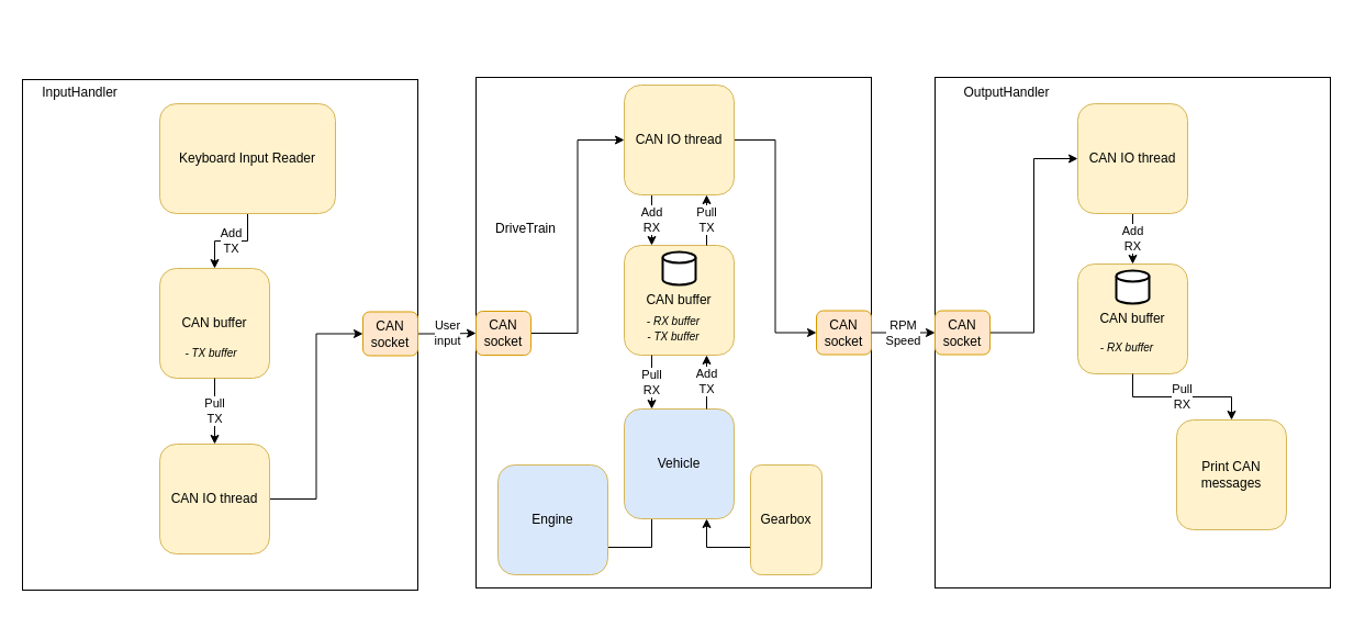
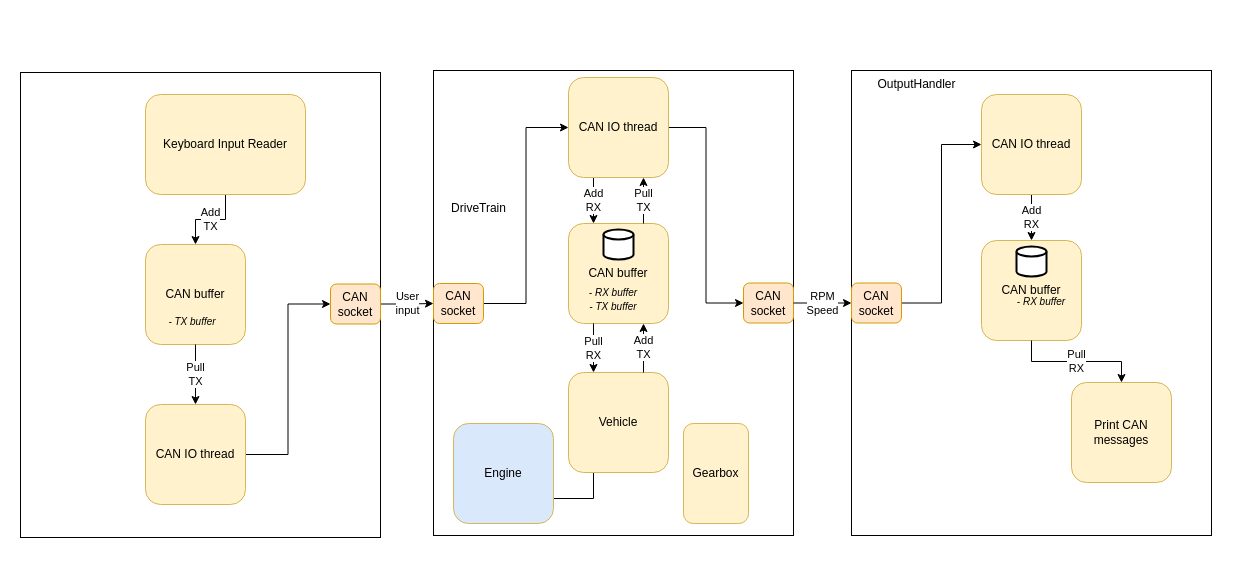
- <mxCell id="37" value="InputHandler" style="text;html=1;align=center;verticalAlign=middle;resizable=0;points=[];autosize=1;" parent="1" vertex="1"><mxGeometry x="21.997" y="74" width="100" height="20" as="geometry" /></mxCell>
- <mxCell id="35" value="&lt;div&gt;&lt;font style=&quot;font-size: 10px&quot;&gt;&lt;i&gt;- RX buffer&lt;br&gt;&lt;/i&gt;&lt;/font&gt;&lt;/div&gt;&lt;div&gt;&lt;font style=&quot;font-size: 10px&quot;&gt;&lt;i&gt;&lt;br&gt;&lt;/i&gt;&lt;/font&gt;&lt;/div&gt;" style="text;html=1;strokeColor=none;fillColor=none;align=center;verticalAlign=middle;whiteSpace=wrap;rounded=0;" vertex="1" parent="32"><mxGeometry x="10" y="73" width="70" height="20" as="geometry" /></mxCell>
+ <mxCell id="35" value="&lt;div&gt;&lt;font style=&quot;font-size: 10px&quot;&gt;&lt;i&gt;- RX buffer&lt;br&gt;&lt;/i&gt;&lt;/font&gt;&lt;/div&gt;&lt;div&gt;&lt;font style=&quot;font-size: 10px&quot;&gt;&lt;i&gt;&lt;br&gt;&lt;/i&gt;&lt;/font&gt;&lt;/div&gt;" style="text;html=1;strokeColor=none;fillColor=none;align=center;verticalAlign=middle;whiteSpace=wrap;rounded=0;" vertex="1" parent="32"><mxGeometry x="25" y="58" width="70" height="20" as="geometry" /></mxCell>
- <mxCell id="19" value="Vehicle" style="rounded=1;whiteSpace=wrap;html=1;fillColor=#dae8fc;strokeColor=#d6b656;" vertex="1" parent="3"><mxGeometry x="175" y="352" width="100" height="100" as="geometry" /></mxCell>
+ <mxCell id="19" value="Vehicle" style="rounded=1;whiteSpace=wrap;html=1;fillColor=#fff2cc;strokeColor=#d6b656;" vertex="1" parent="3"><mxGeometry x="175" y="352" width="100" height="100" as="geometry" /></mxCell>
- <mxCell id="8" style="edgeStyle=orthogonalEdgeStyle;rounded=0;orthogonalLoop=1;jettySize=auto;html=1;entryX=0.75;entryY=1;entryDx=0;entryDy=0;exitX=0;exitY=0.75;exitDx=0;exitDy=0;" edge="1" parent="3" source="9" target="19"><mxGeometry relative="1" as="geometry" /></mxCell>
